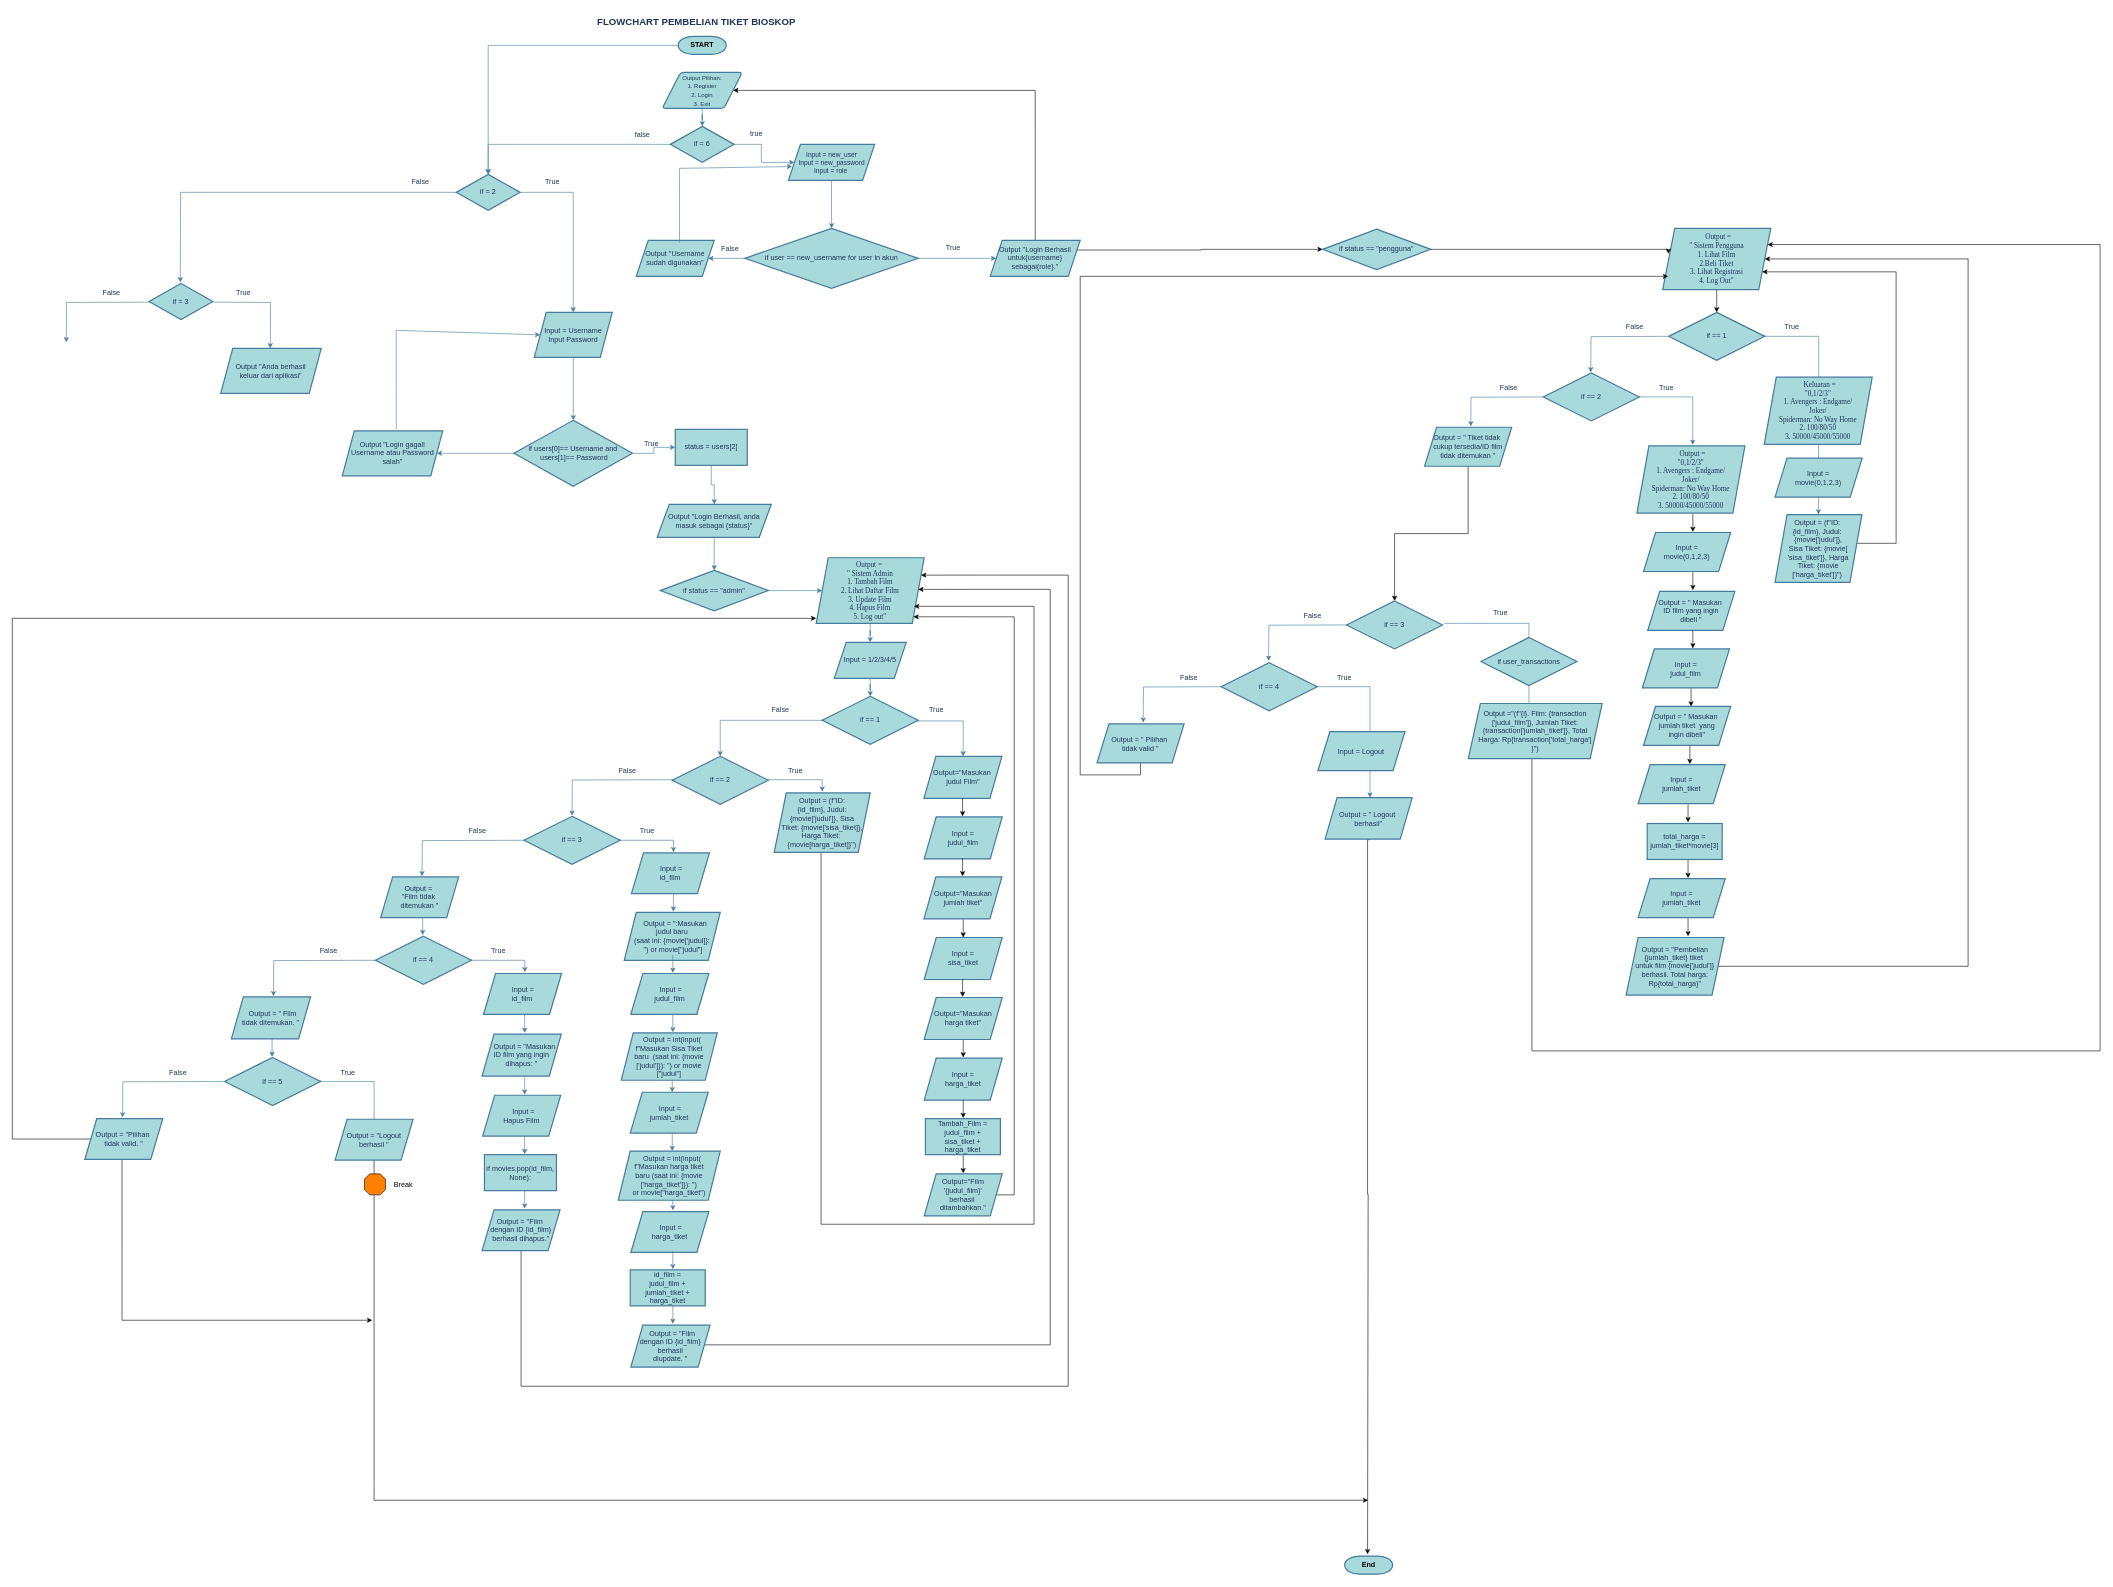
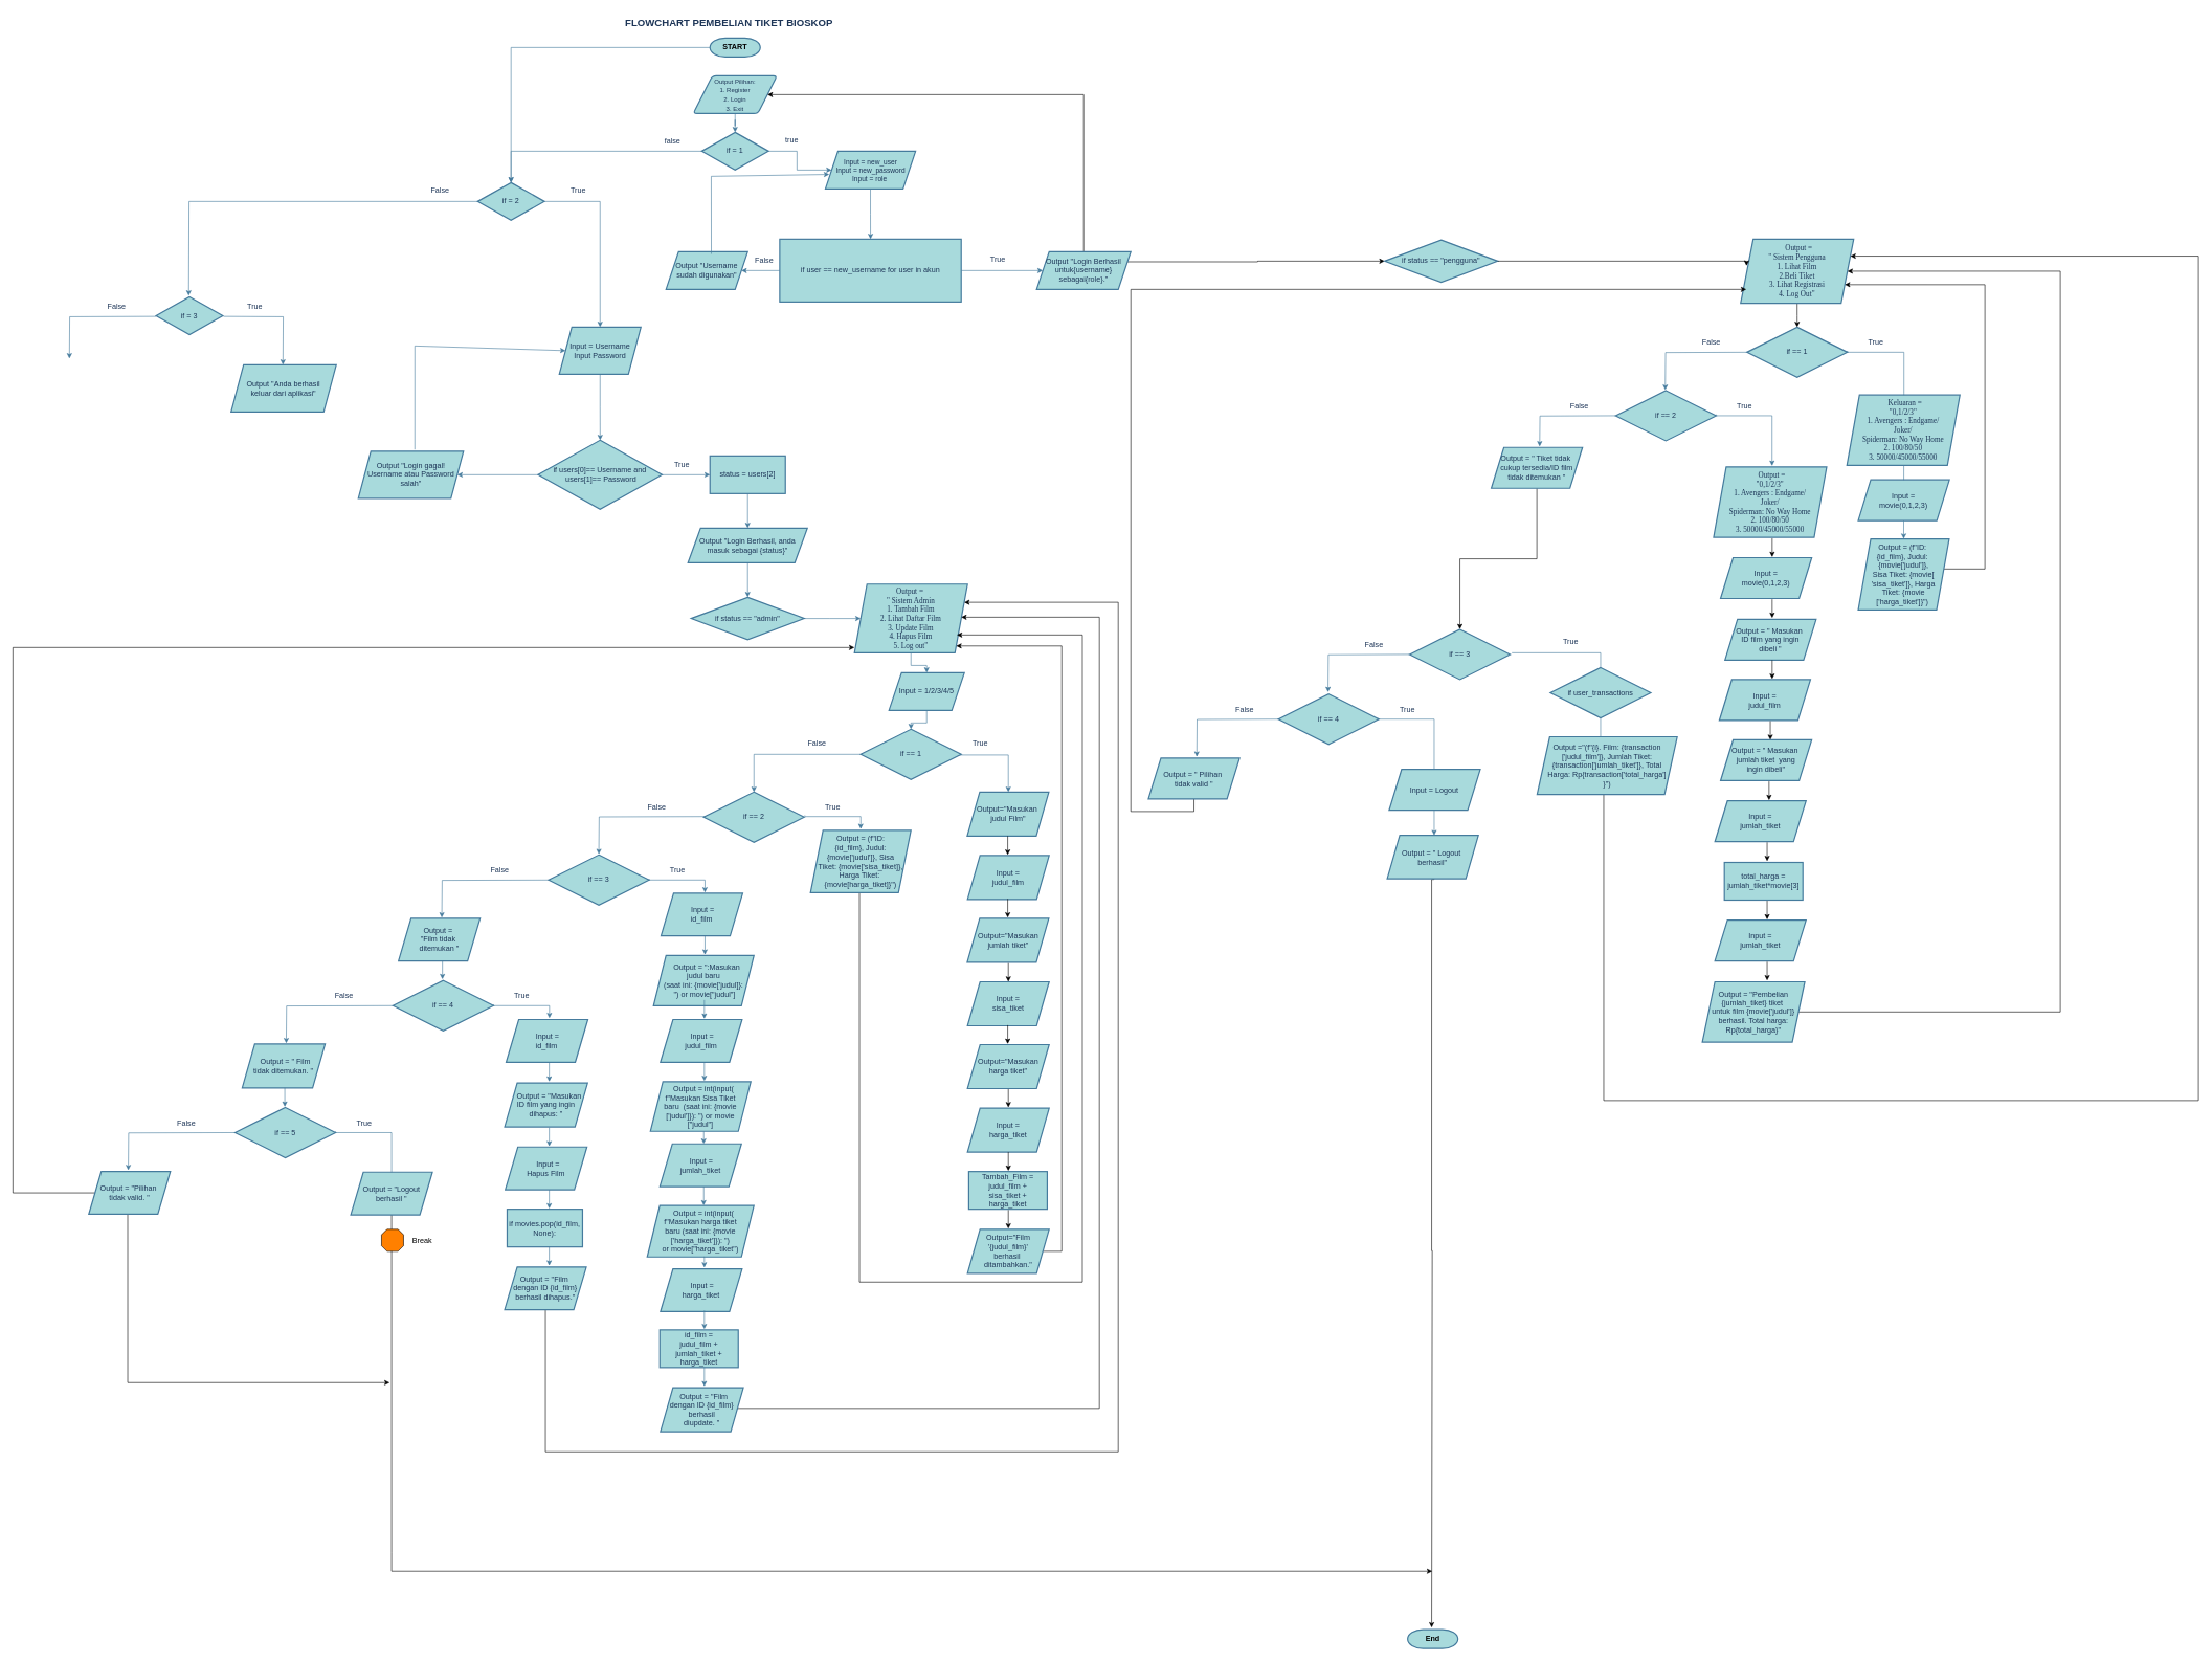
- <mxCell id="9" value="if = 6" style="strokeWidth=2;html=1;shape=mxgraph.flowchart.decision;whiteSpace=wrap;labelBackgroundColor=none;fillColor=#A8DADC;strokeColor=#457B9D;fontColor=#1D3557;align=center;" parent="1" vertex="1"><mxGeometry x="1116.82" y="210" width="106.37" height="60" as="geometry" /></mxCell>
+ <mxCell id="9" value="if = 1" style="strokeWidth=2;html=1;shape=mxgraph.flowchart.decision;whiteSpace=wrap;labelBackgroundColor=none;fillColor=#A8DADC;strokeColor=#457B9D;fontColor=#1D3557;align=center;" parent="1" vertex="1"><mxGeometry x="1116.82" y="210" width="106.37" height="60" as="geometry" /></mxCell>
- <mxCell id="17" value="if user == new_username for user in akun" style="rhombus;whiteSpace=wrap;html=1;fillColor=#A8DADC;strokeColor=#457B9D;fontColor=#1D3557;strokeWidth=2;labelBackgroundColor=none;" parent="1" vertex="1"><mxGeometry x="1241.05" y="380" width="288.95" height="100" as="geometry" /></mxCell>
+ <mxCell id="17" value="if user == new_username for user in akun" style="whiteSpace=wrap;html=1;fillColor=#A8DADC;strokeColor=#457B9D;fontColor=#1D3557;strokeWidth=2;labelBackgroundColor=none;rounded=0;" parent="1" vertex="1"><mxGeometry x="1241.05" y="380" width="288.95" height="100" as="geometry" /></mxCell>
- <mxCell id="38" value="status = users[2]" style="whiteSpace=wrap;html=1;fillColor=#A8DADC;strokeColor=#457B9D;fontColor=#1D3557;strokeWidth=2;labelBackgroundColor=none;" parent="1" vertex="1"><mxGeometry x="1125" y="715" width="120" height="60" as="geometry" /></mxCell>
+ <mxCell id="38" value="status = users[2]" style="whiteSpace=wrap;html=1;fillColor=#A8DADC;strokeColor=#457B9D;fontColor=#1D3557;strokeWidth=2;labelBackgroundColor=none;" parent="1" vertex="1"><mxGeometry x="1130" y="725" width="120" height="60" as="geometry" /></mxCell>
- <mxCell id="49" value="Input = 1/2/3/4/5" style="shape=parallelogram;perimeter=parallelogramPerimeter;whiteSpace=wrap;html=1;fixedSize=1;fillColor=#A8DADC;strokeColor=#457B9D;fontColor=#1D3557;strokeWidth=2;labelBackgroundColor=none;" parent="1" vertex="1"><mxGeometry x="1390" y="1070.005" width="120" height="60" as="geometry" /></mxCell>
+ <mxCell id="49" value="Input = 1/2/3/4/5" style="shape=parallelogram;perimeter=parallelogramPerimeter;whiteSpace=wrap;html=1;fixedSize=1;fillColor=#A8DADC;strokeColor=#457B9D;fontColor=#1D3557;strokeWidth=2;labelBackgroundColor=none;" parent="1" vertex="1"><mxGeometry x="1415" y="1070.005" width="120" height="60" as="geometry" /></mxCell>
- <mxCell id="182" value="Input = Logout" style="shape=parallelogram;perimeter=parallelogramPerimeter;whiteSpace=wrap;html=1;fixedSize=1;fillColor=#A8DADC;strokeColor=#457B9D;fontColor=#1D3557;strokeWidth=2;labelBackgroundColor=none;align=center;" parent="1" vertex="1"><mxGeometry x="2196.19" y="1219" width="145.19" height="65" as="geometry" /></mxCell>
+ <mxCell id="182" value="Input = Logout" style="shape=parallelogram;perimeter=parallelogramPerimeter;whiteSpace=wrap;html=1;fixedSize=1;fillColor=#A8DADC;strokeColor=#457B9D;fontColor=#1D3557;strokeWidth=2;labelBackgroundColor=none;align=center;" parent="1" vertex="1"><mxGeometry x="2211.19" y="1224" width="145.19" height="65" as="geometry" /></mxCell>
